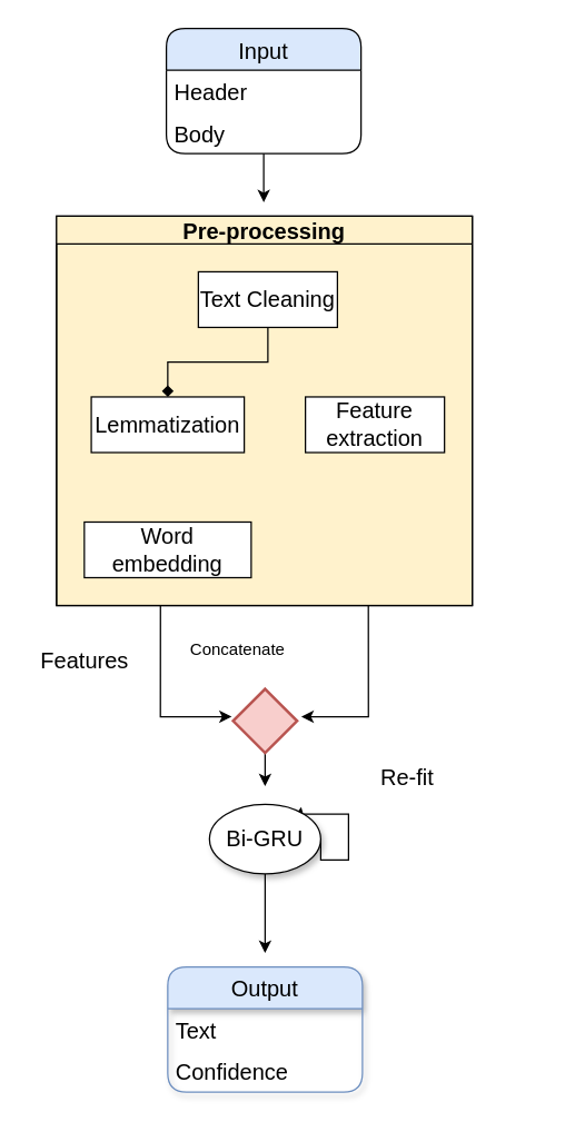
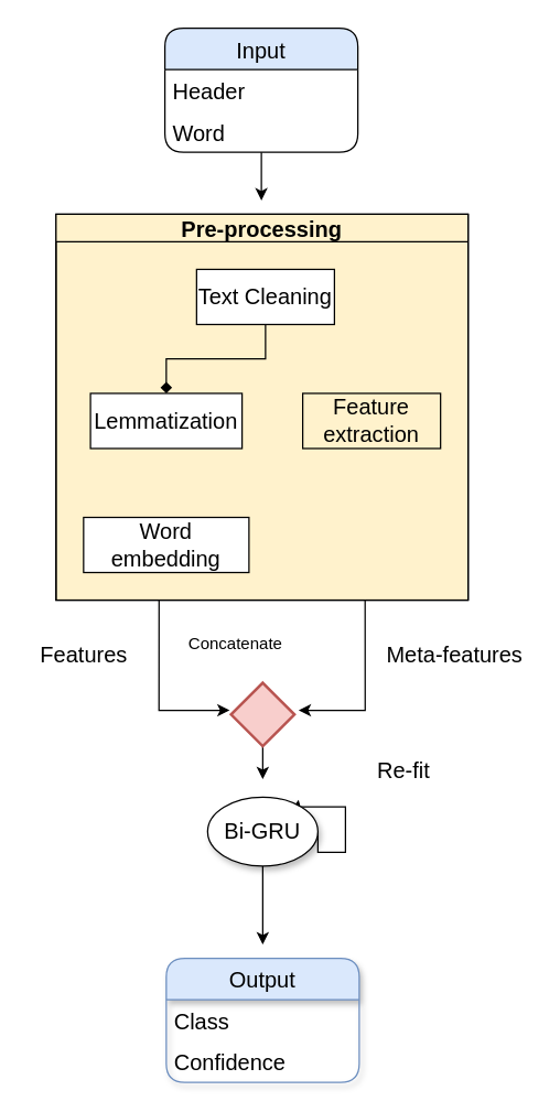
- <mxCell id="23" value="Body" style="text;strokeColor=none;fillColor=none;align=left;verticalAlign=middle;spacingLeft=4;spacingRight=4;overflow=hidden;points=[[0,0.5],[1,0.5]];portConstraint=eastwest;rotatable=0;rounded=1;shadow=0;glass=0;sketch=0;fontSize=16;" parent="21" vertex="1"><mxGeometry y="60" width="140" height="30" as="geometry" /></mxCell>
+ <mxCell id="23" value="Word" style="text;strokeColor=none;fillColor=none;align=left;verticalAlign=middle;spacingLeft=4;spacingRight=4;overflow=hidden;points=[[0,0.5],[1,0.5]];portConstraint=eastwest;rotatable=0;rounded=1;shadow=0;glass=0;sketch=0;fontSize=16;" parent="21" vertex="1"><mxGeometry y="60" width="140" height="30" as="geometry" /></mxCell>
- <mxCell id="10" value="Feature extraction" style="whiteSpace=wrap;html=1;fontSize=16;" parent="6" vertex="1"><mxGeometry x="179" y="130" width="100" height="40" as="geometry" /></mxCell>
+ <mxCell id="10" value="Feature extraction" style="whiteSpace=wrap;html=1;fontSize=16;fillColor=#fff2cc;" parent="6" vertex="1"><mxGeometry x="179" y="130" width="100" height="40" as="geometry" /></mxCell>
+ <mxCell id="24" value="Meta-features" style="text;html=1;align=center;verticalAlign=middle;resizable=0;points=[];autosize=1;strokeColor=none;fillColor=none;fontSize=16;" parent="1" vertex="1"><mxGeometry x="274" y="465" width="110" height="20" as="geometry" /></mxCell>
- <mxCell id="17" value="Text" style="text;strokeColor=none;fillColor=none;align=left;verticalAlign=middle;spacingLeft=4;spacingRight=4;overflow=hidden;points=[[0,0.5],[1,0.5]];portConstraint=eastwest;rotatable=0;rounded=1;shadow=1;glass=0;sketch=0;fontSize=16;" parent="16" vertex="1"><mxGeometry y="30" width="140" height="30" as="geometry" /></mxCell>
+ <mxCell id="17" value="Class" style="text;strokeColor=none;fillColor=none;align=left;verticalAlign=middle;spacingLeft=4;spacingRight=4;overflow=hidden;points=[[0,0.5],[1,0.5]];portConstraint=eastwest;rotatable=0;rounded=1;shadow=1;glass=0;sketch=0;fontSize=16;" parent="16" vertex="1"><mxGeometry y="30" width="140" height="30" as="geometry" /></mxCell>
